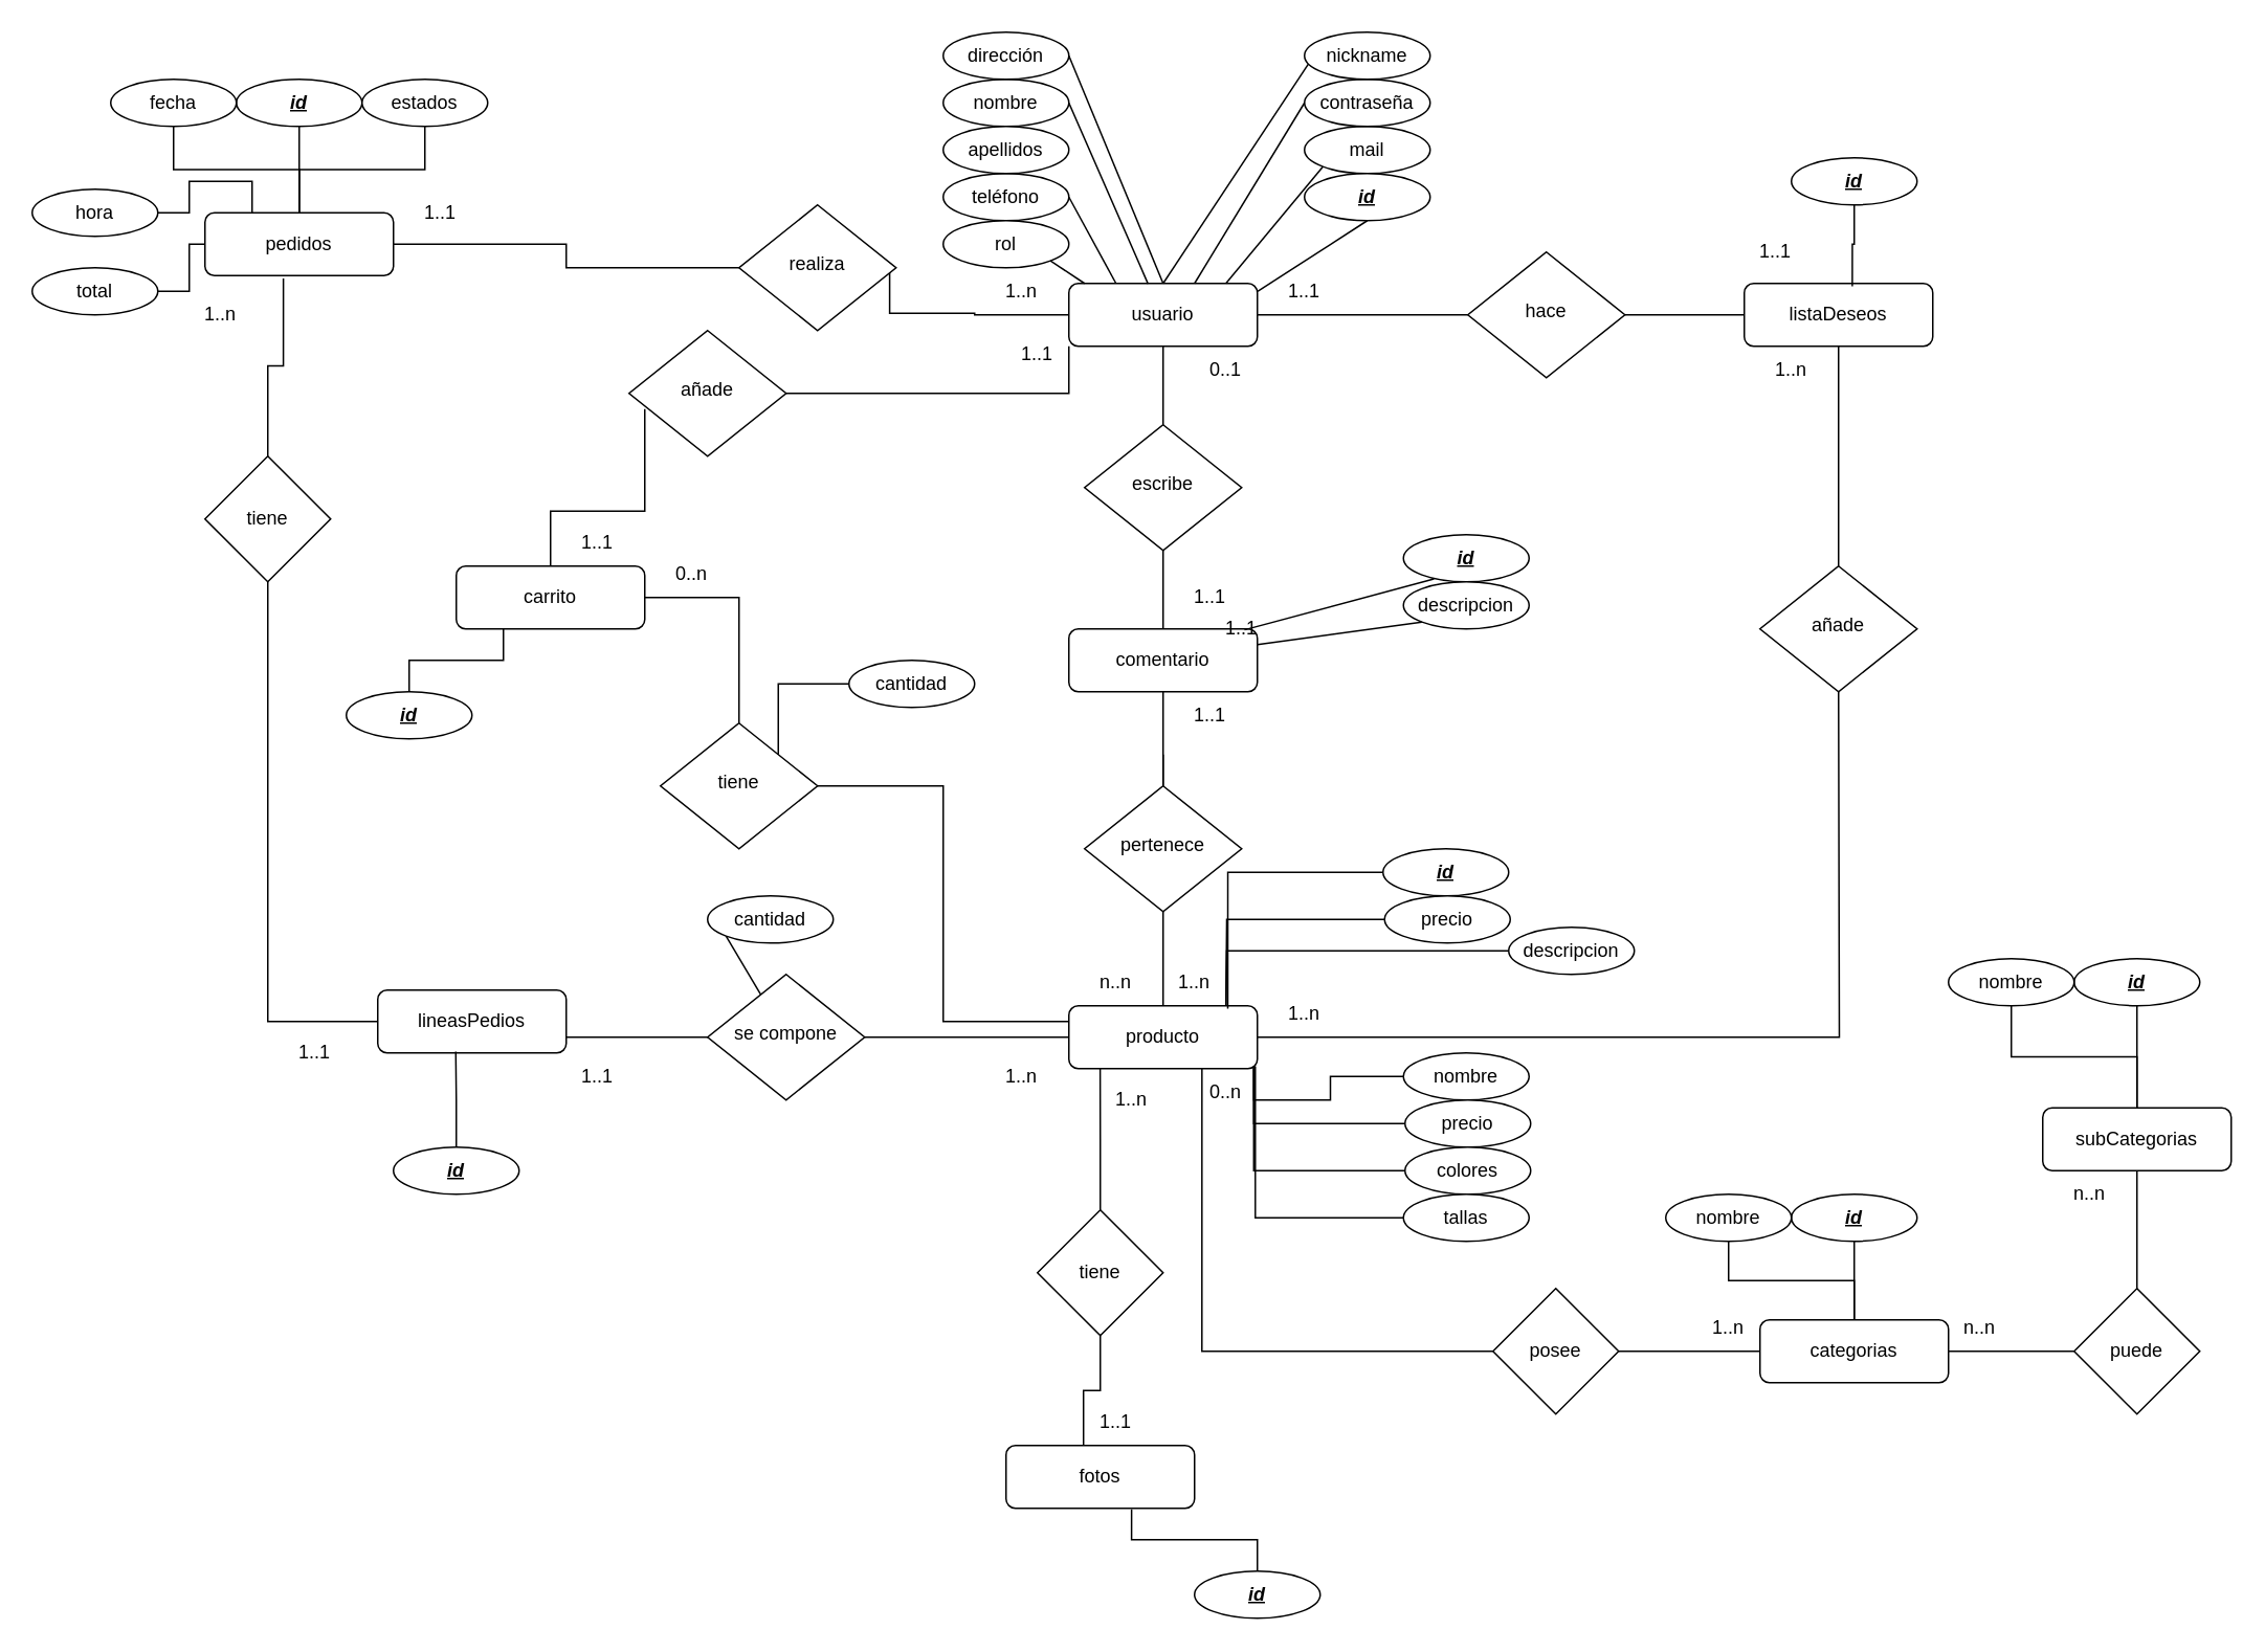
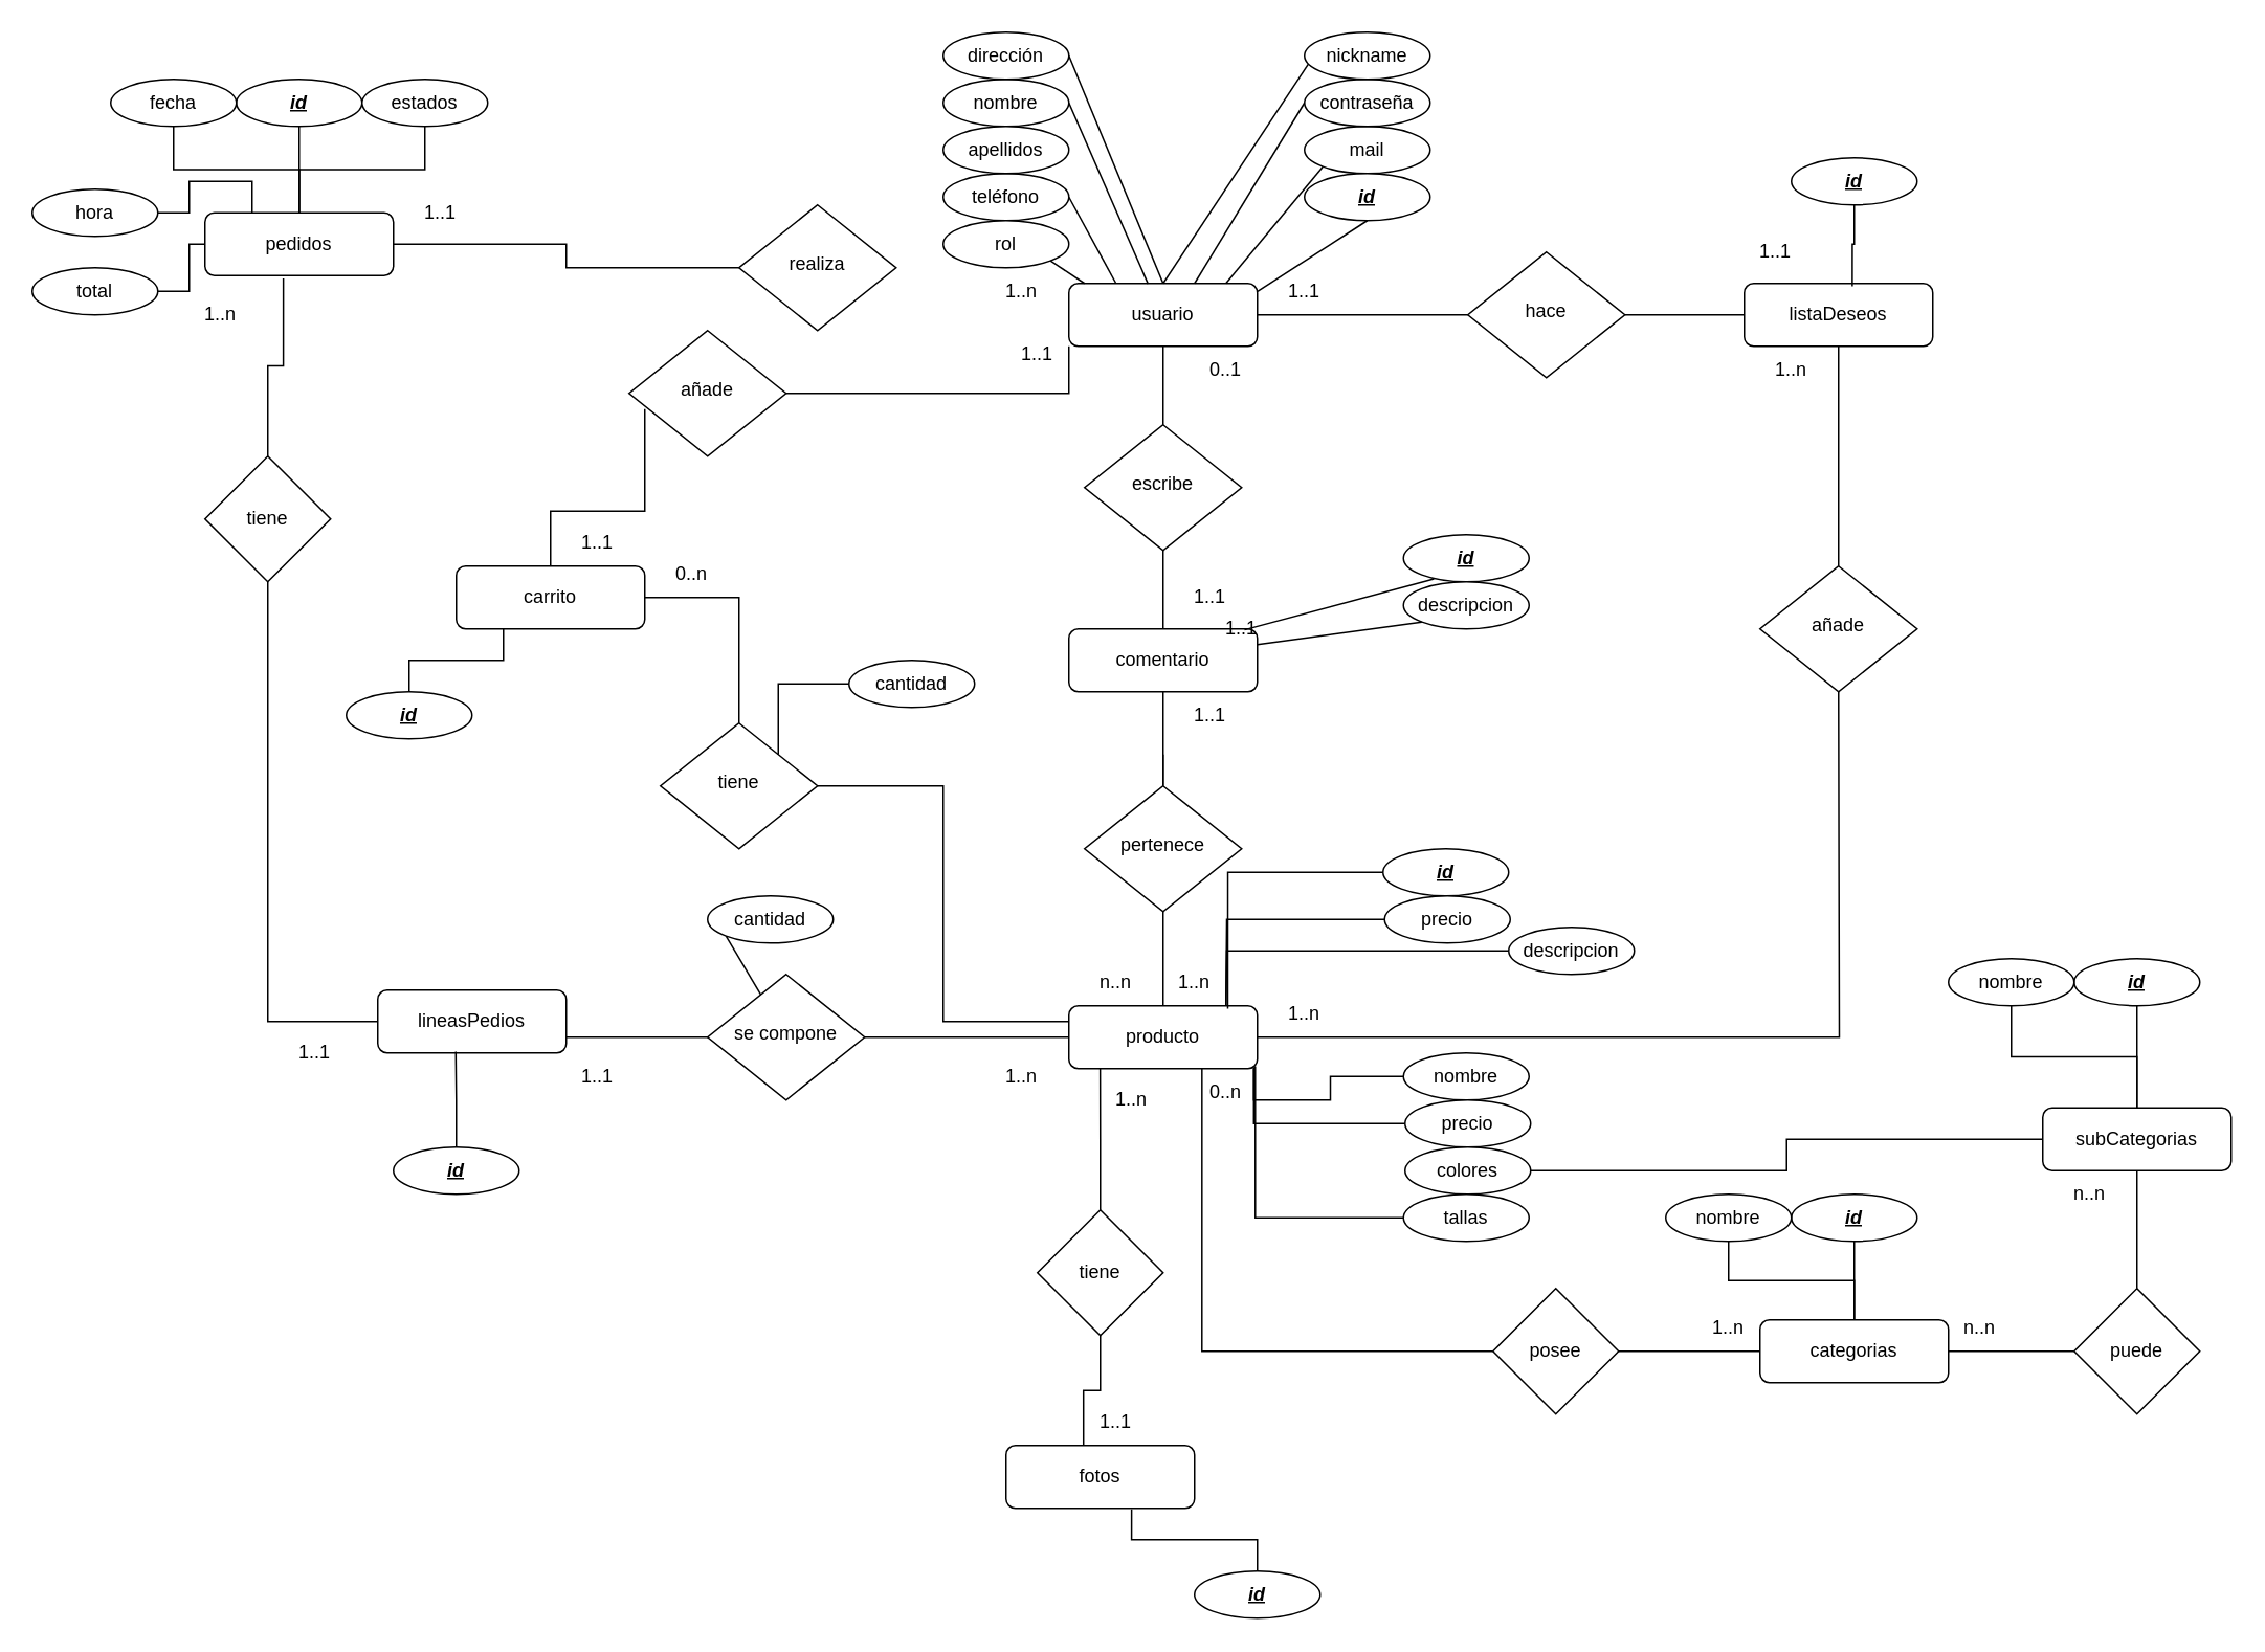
- <mxCell id="3" style="edgeStyle=orthogonalEdgeStyle;rounded=0;orthogonalLoop=1;jettySize=auto;html=1;entryX=0.959;entryY=0.486;entryDx=0;entryDy=0;entryPerimeter=0;endArrow=none;endFill=0;" edge="1" parent="1" source="5" target="33"><mxGeometry relative="1" as="geometry"><Array as="points"><mxPoint x="620" y="200" /><mxPoint x="620" y="199" /></Array></mxGeometry></mxCell>
- <mxCell id="73" style="edgeStyle=orthogonalEdgeStyle;rounded=0;orthogonalLoop=1;jettySize=auto;html=1;endArrow=none;endFill=0;entryX=0.981;entryY=0.974;entryDx=0;entryDy=0;entryPerimeter=0;" edge="1" parent="1" source="74" target="10"><mxGeometry relative="1" as="geometry"><mxPoint x="800" y="680" as="targetPoint" /></mxGeometry></mxCell>
+ <mxCell id="73" style="edgeStyle=orthogonalEdgeStyle;rounded=0;orthogonalLoop=1;jettySize=auto;html=1;endArrow=none;endFill=0;" edge="1" parent="1" source="74" target="72"><mxGeometry relative="1" as="geometry"><mxPoint x="800" y="680" as="targetPoint" /></mxGeometry></mxCell>
